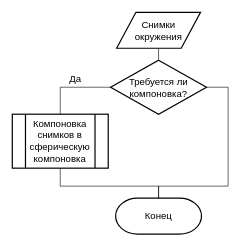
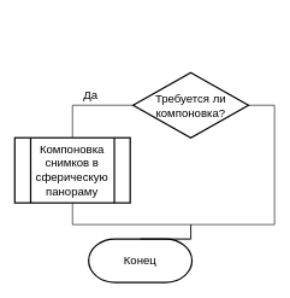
- <mxCell id="5" value="Снимки окружения" style="shape=parallelogram;html=1;strokeWidth=2;perimeter=parallelogramPerimeter;whiteSpace=wrap;rounded=0;arcSize=12;size=0.23;fontSize=16;" parent="1" vertex="1"><mxGeometry x="194" y="20" width="140" height="60" as="geometry" /></mxCell>
- <mxCell id="4" style="edgeStyle=orthogonalEdgeStyle;rounded=0;orthogonalLoop=1;jettySize=auto;html=1;exitX=0.5;exitY=1;exitDx=0;exitDy=0;entryX=0.5;entryY=0;entryDx=0;entryDy=0;entryPerimeter=0;endArrow=none;endFill=0;" parent="1" source="5" target="8" edge="1"><mxGeometry relative="1" as="geometry"><mxPoint x="264" y="10" as="sourcePoint" /></mxGeometry></mxCell>
- <mxCell id="10" value="Компоновка снимков в сферическую компоновка" style="verticalLabelPosition=middle;verticalAlign=middle;html=1;shape=process;whiteSpace=wrap;rounded=0;size=0.14;arcSize=6;strokeWidth=2;labelPosition=center;align=center;fontSize=16;" parent="1" vertex="1"><mxGeometry x="20" y="190" width="160" height="90" as="geometry" /></mxCell>
+ <mxCell id="10" value="Компоновка снимков в сферическую панораму" style="verticalLabelPosition=middle;verticalAlign=middle;html=1;shape=process;whiteSpace=wrap;rounded=0;size=0.14;arcSize=6;strokeWidth=2;labelPosition=center;align=center;fontSize=16;" parent="1" vertex="1"><mxGeometry x="20" y="190" width="160" height="90" as="geometry" /></mxCell>
- <mxCell id="2" value="Конец" style="strokeWidth=2;html=1;shape=stencil(xVVNb4MwDP01HJmAaFV7nFh37GWTdnapC1FDgpysH/9+gYBaSukgl0kc8DO85+fYSsBSXUCFQRJJKDFg70GSfCGVXIJRZAObKRy8iFx4cuFq6ULQFWbGYUcgDluBLqMNqQOe+M60DFwWSNzUWbYOojf7Tf2wNFNSWhKupO5lbvKWDLi0/0ZnRxa9vDqZSxu7qLIKJRqkHno1t3FAkHx4K8XTlD49lPqOOt2/lL7nK8V+Smuf7sX3YvHEDm48jD2QW64mHpiXXMc+351XMwdyk92NyLHUImMLyNItZIec1I/cPSyygnq5B4kuXaojXqtnd/P9zH/HILi8YVgs5zMAZfaFWobuH7r0azqHcOY6JGWgbkOPXwDlGFqecC8g76X0CbG6gduzf1zuwsPxXc+mUfyjZZ8zzoTS+GQTLD6YswYdGU6W7hXhk6ndcyHc7TS2EAOCBnV3ZQP8Ag==);whiteSpace=wrap;fontSize=16;" parent="1" vertex="1"><mxGeometry x="174" y="330" width="180" height="60" as="geometry" /></mxCell>
+ <mxCell id="2" value="Конец" style="strokeWidth=2;html=1;shape=stencil(xVVNb4MwDP01HJmAaFV7nFh37GWTdnapC1FDgpysH/9+gYBaSukgl0kc8DO85+fYSsBSXUCFQRJJKDFg70GSfCGVXIJRZAObKRy8iFx4cuFq6ULQFWbGYUcgDluBLqMNqQOe+M60DFwWSNzUWbYOojf7Tf2wNFNSWhKupO5lbvKWDLi0/0ZnRxa9vDqZSxu7qLIKJRqkHno1t3FAkHx4K8XTlD49lPqOOt2/lL7nK8V+Smuf7sX3YvHEDm48jD2QW64mHpiXXMc+351XMwdyk92NyLHUImMLyNItZIec1I/cPSyygnq5B4kuXaojXqtnd/P9zH/HILi8YVgs5zMAZfaFWobuH7r0azqHcOY6JGWgbkOPXwDlGFqecC8g76X0CbG6gduzf1zuwsPxXc+mUfyjZZ8zzoTS+GQTLD6YswYdGU6W7hXhk6ndcyHc7TS2EAOCBnV3ZQP8Ag==);whiteSpace=wrap;fontSize=16;" parent="1" vertex="1"><mxGeometry x="104" y="330" width="180" height="60" as="geometry" /></mxCell>
